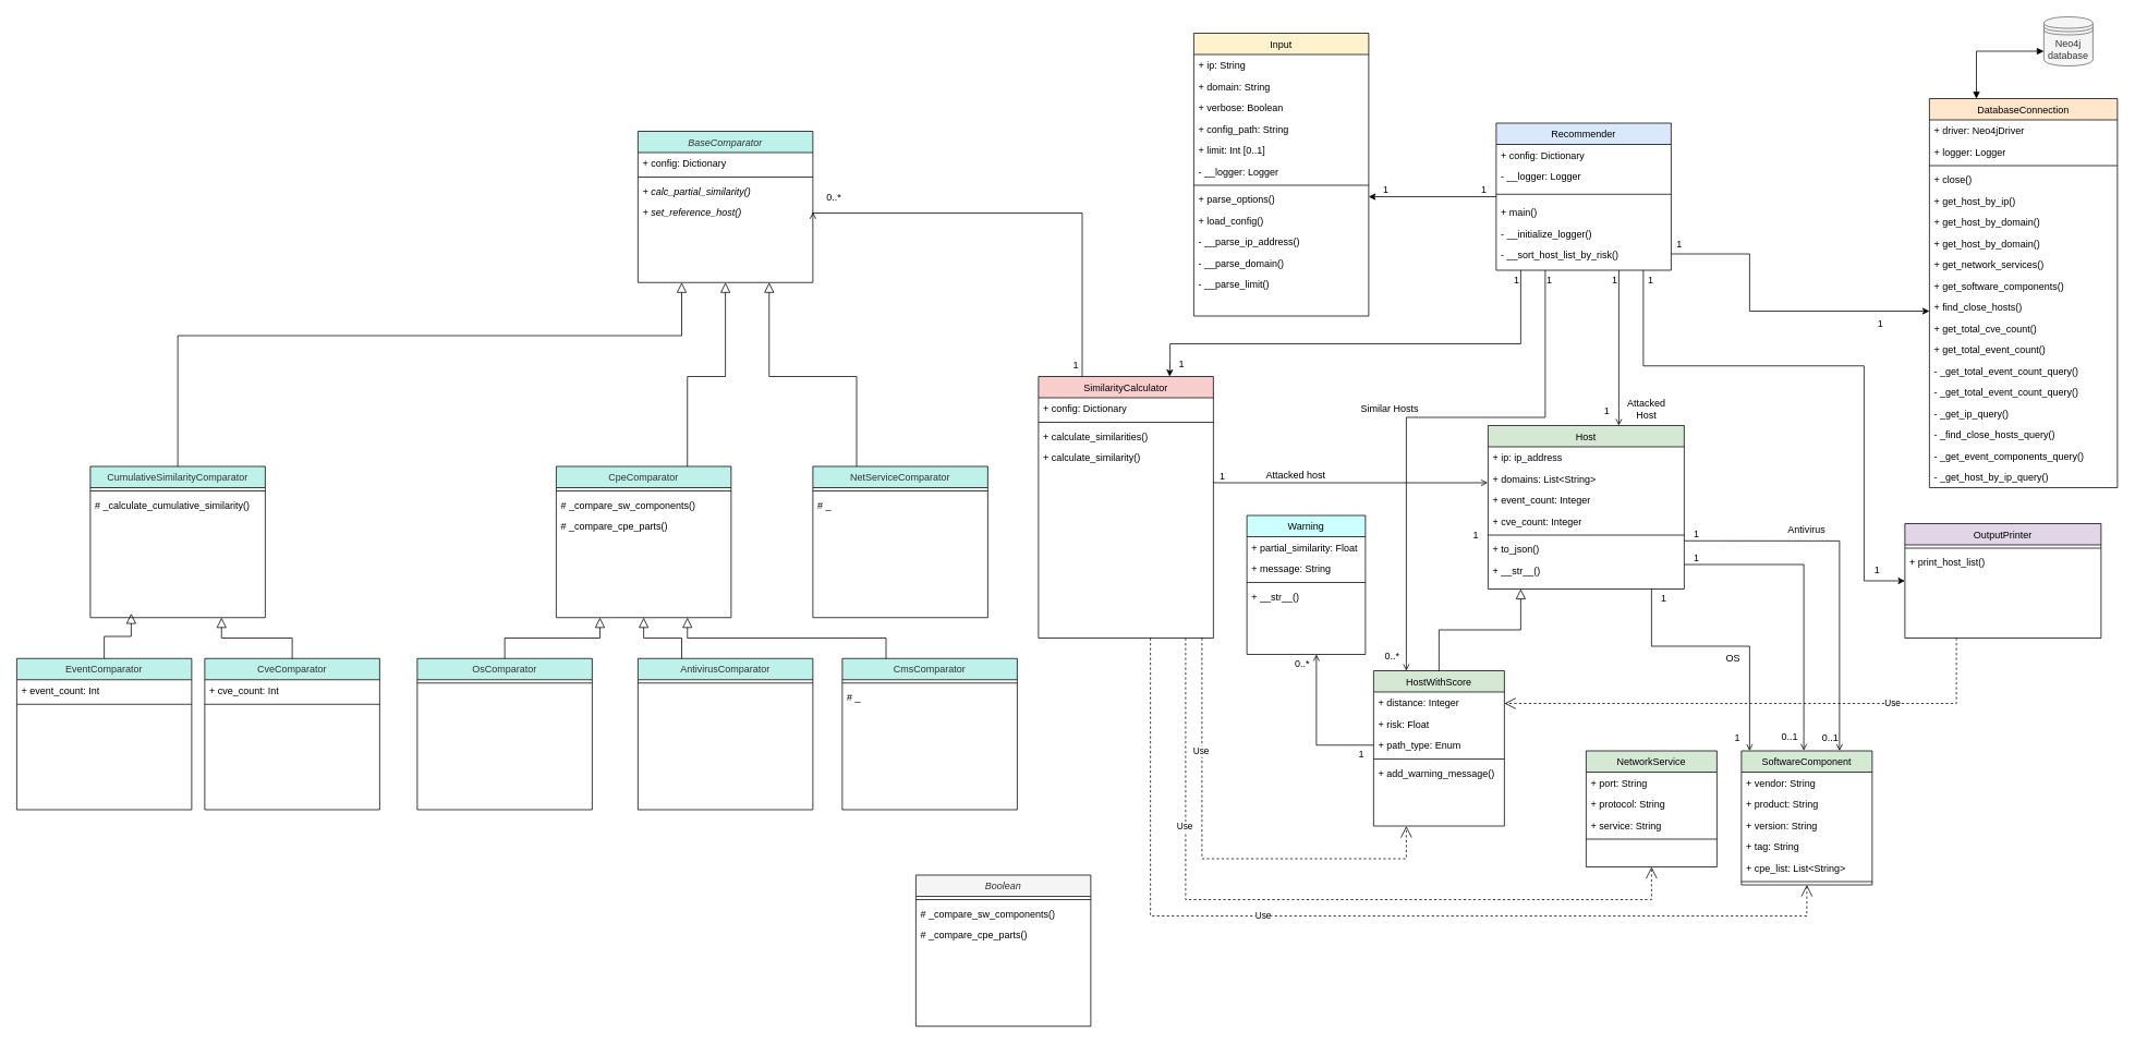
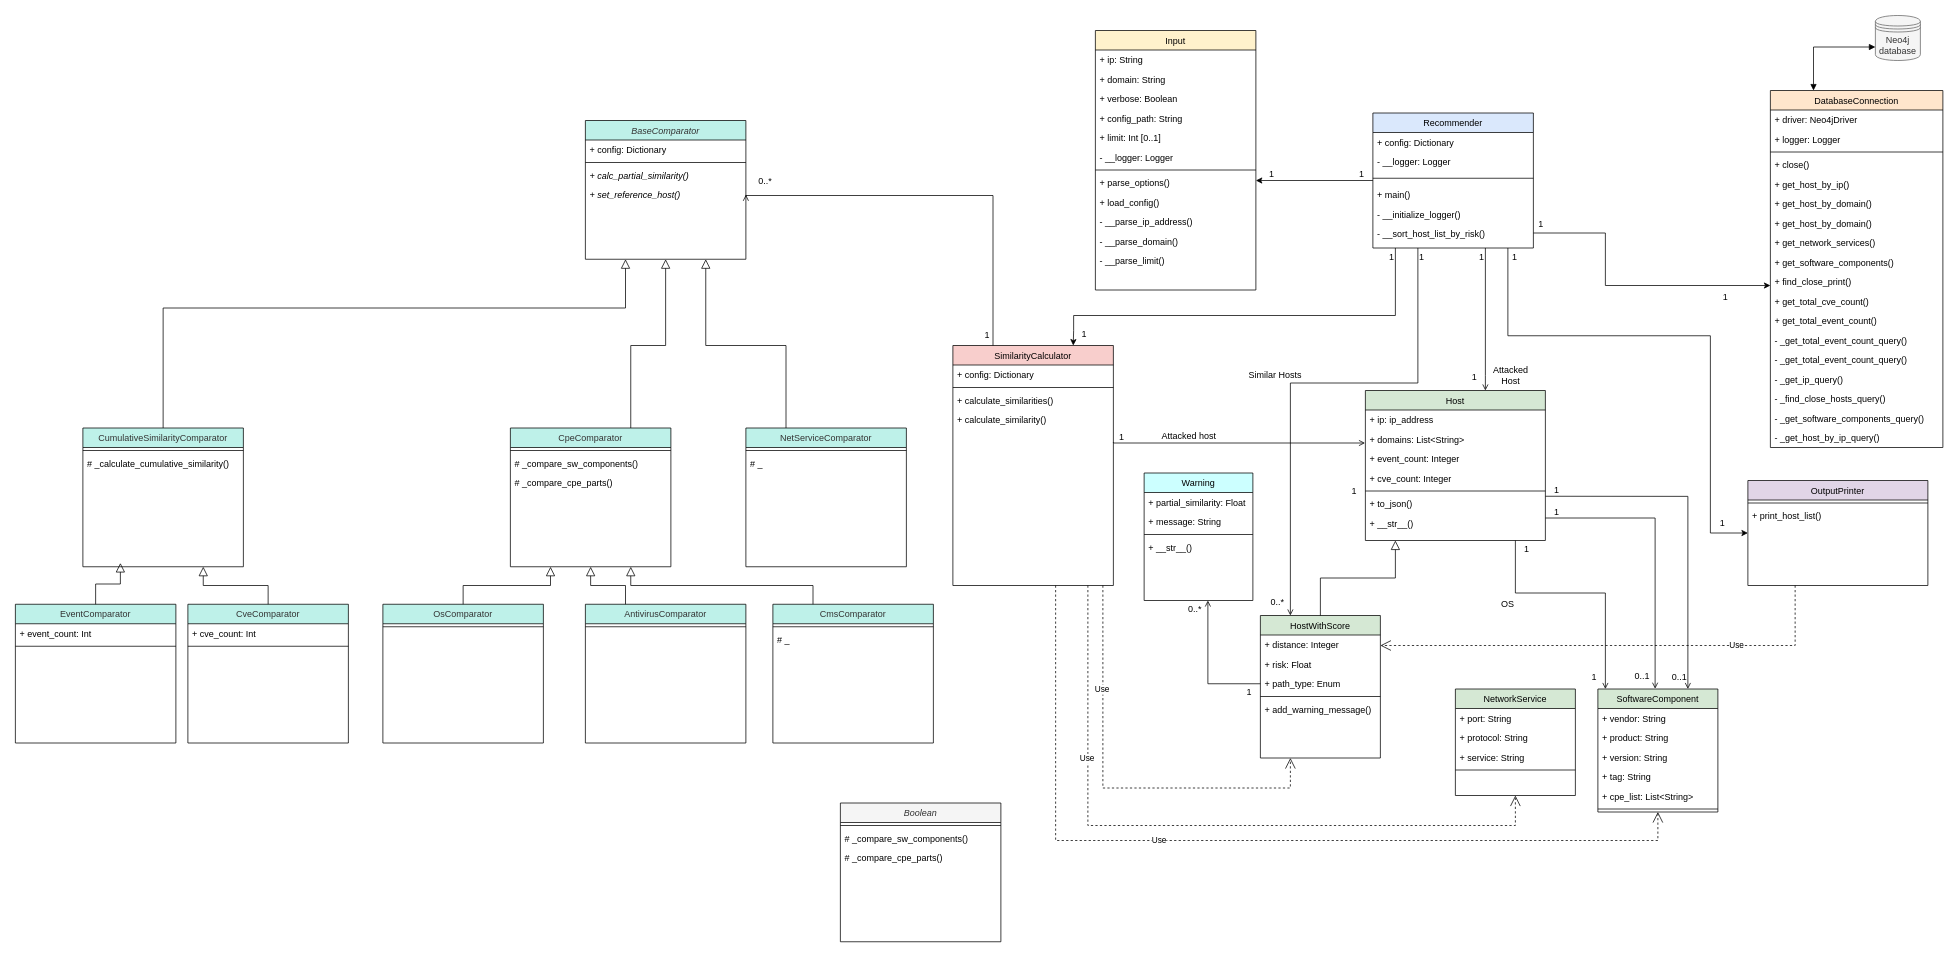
- <mxCell id="27" value="+ find_close_hosts()" style="text;align=left;verticalAlign=top;spacingLeft=4;spacingRight=4;overflow=hidden;rotatable=0;points=[[0,0.5],[1,0.5]];portConstraint=eastwest;" parent="17" vertex="1"><mxGeometry y="242" width="230" height="26" as="geometry" /></mxCell>
+ <mxCell id="27" value="+ find_close_print()" style="text;align=left;verticalAlign=top;spacingLeft=4;spacingRight=4;overflow=hidden;rotatable=0;points=[[0,0.5],[1,0.5]];portConstraint=eastwest;" parent="17" vertex="1"><mxGeometry y="242" width="230" height="26" as="geometry" /></mxCell>
- <mxCell id="34" value="- _get_event_components_query()" style="text;align=left;verticalAlign=top;spacingLeft=4;spacingRight=4;overflow=hidden;rotatable=0;points=[[0,0.5],[1,0.5]];portConstraint=eastwest;" parent="17" vertex="1"><mxGeometry y="424" width="230" height="26" as="geometry" /></mxCell>
+ <mxCell id="34" value="- _get_software_components_query()" style="text;align=left;verticalAlign=top;spacingLeft=4;spacingRight=4;overflow=hidden;rotatable=0;points=[[0,0.5],[1,0.5]];portConstraint=eastwest;" parent="17" vertex="1"><mxGeometry y="424" width="230" height="26" as="geometry" /></mxCell>
- <mxCell id="158" value="Antivirus" style="text;html=1;strokeColor=none;fillColor=none;align=center;verticalAlign=middle;whiteSpace=wrap;rounded=0;" vertex="1" parent="1"><mxGeometry x="2180" y="632.5" width="60" height="30" as="geometry" /></mxCell>
- <mxCell id="84" value="OS" style="text;html=1;strokeColor=none;fillColor=none;align=center;verticalAlign=middle;whiteSpace=wrap;rounded=0;" parent="1" vertex="1"><mxGeometry x="2090" y="790" width="60" height="30" as="geometry" /></mxCell>
+ <mxCell id="84" value="OS" style="text;html=1;strokeColor=none;fillColor=none;align=center;verticalAlign=middle;whiteSpace=wrap;rounded=0;" parent="1" vertex="1"><mxGeometry x="1980" y="790" width="60" height="30" as="geometry" /></mxCell>
